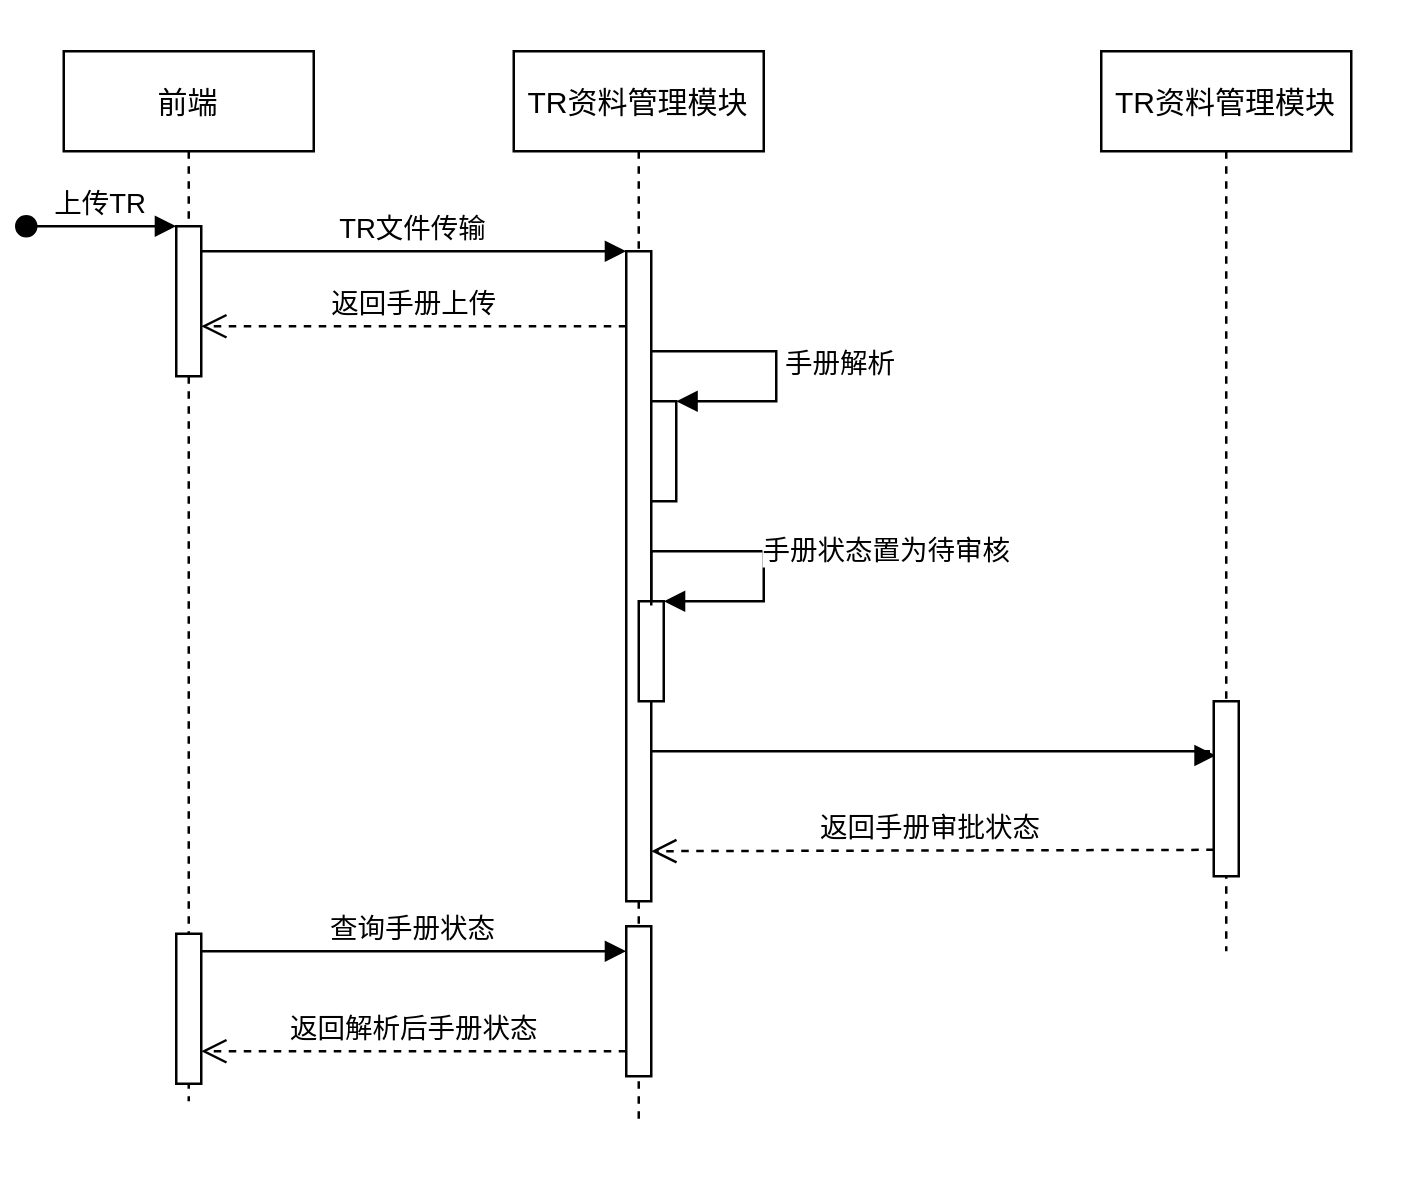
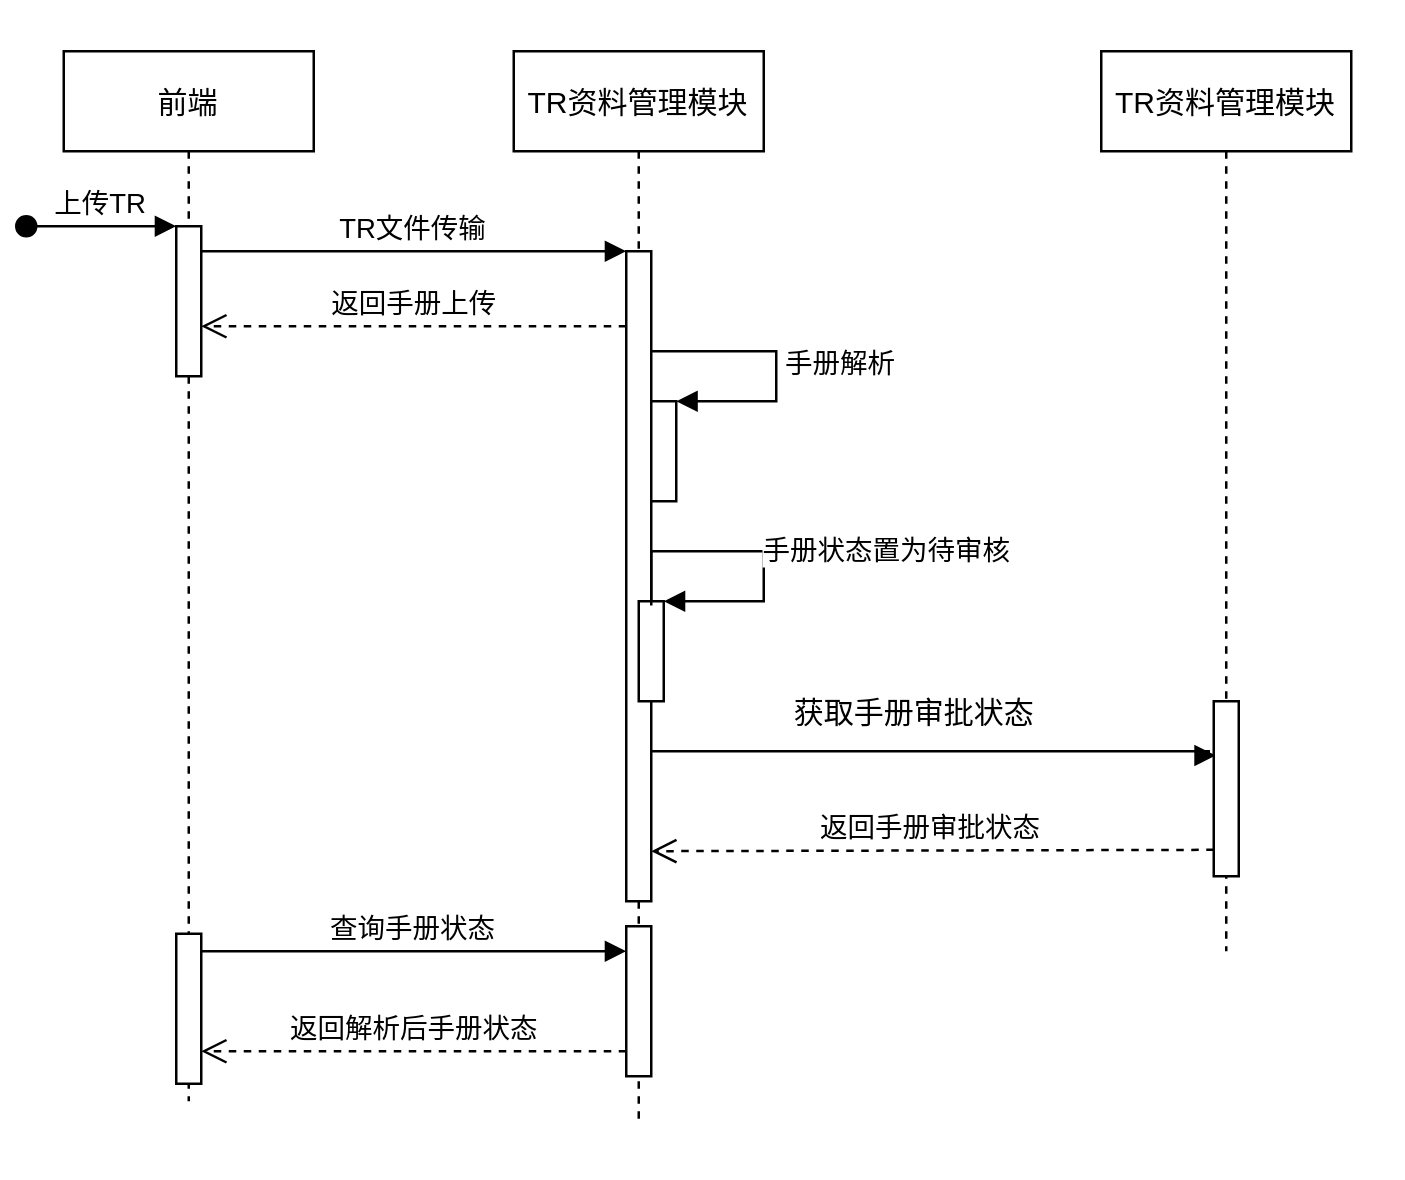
+ <mxCell id="19" value="获取手册审批状态" style="text;html=1;align=center;verticalAlign=middle;resizable=0;points=[];autosize=1;strokeColor=none;fillColor=none;" vertex="1" parent="1"><mxGeometry x="300" y="270" width="120" height="30" as="geometry" /></mxCell>
